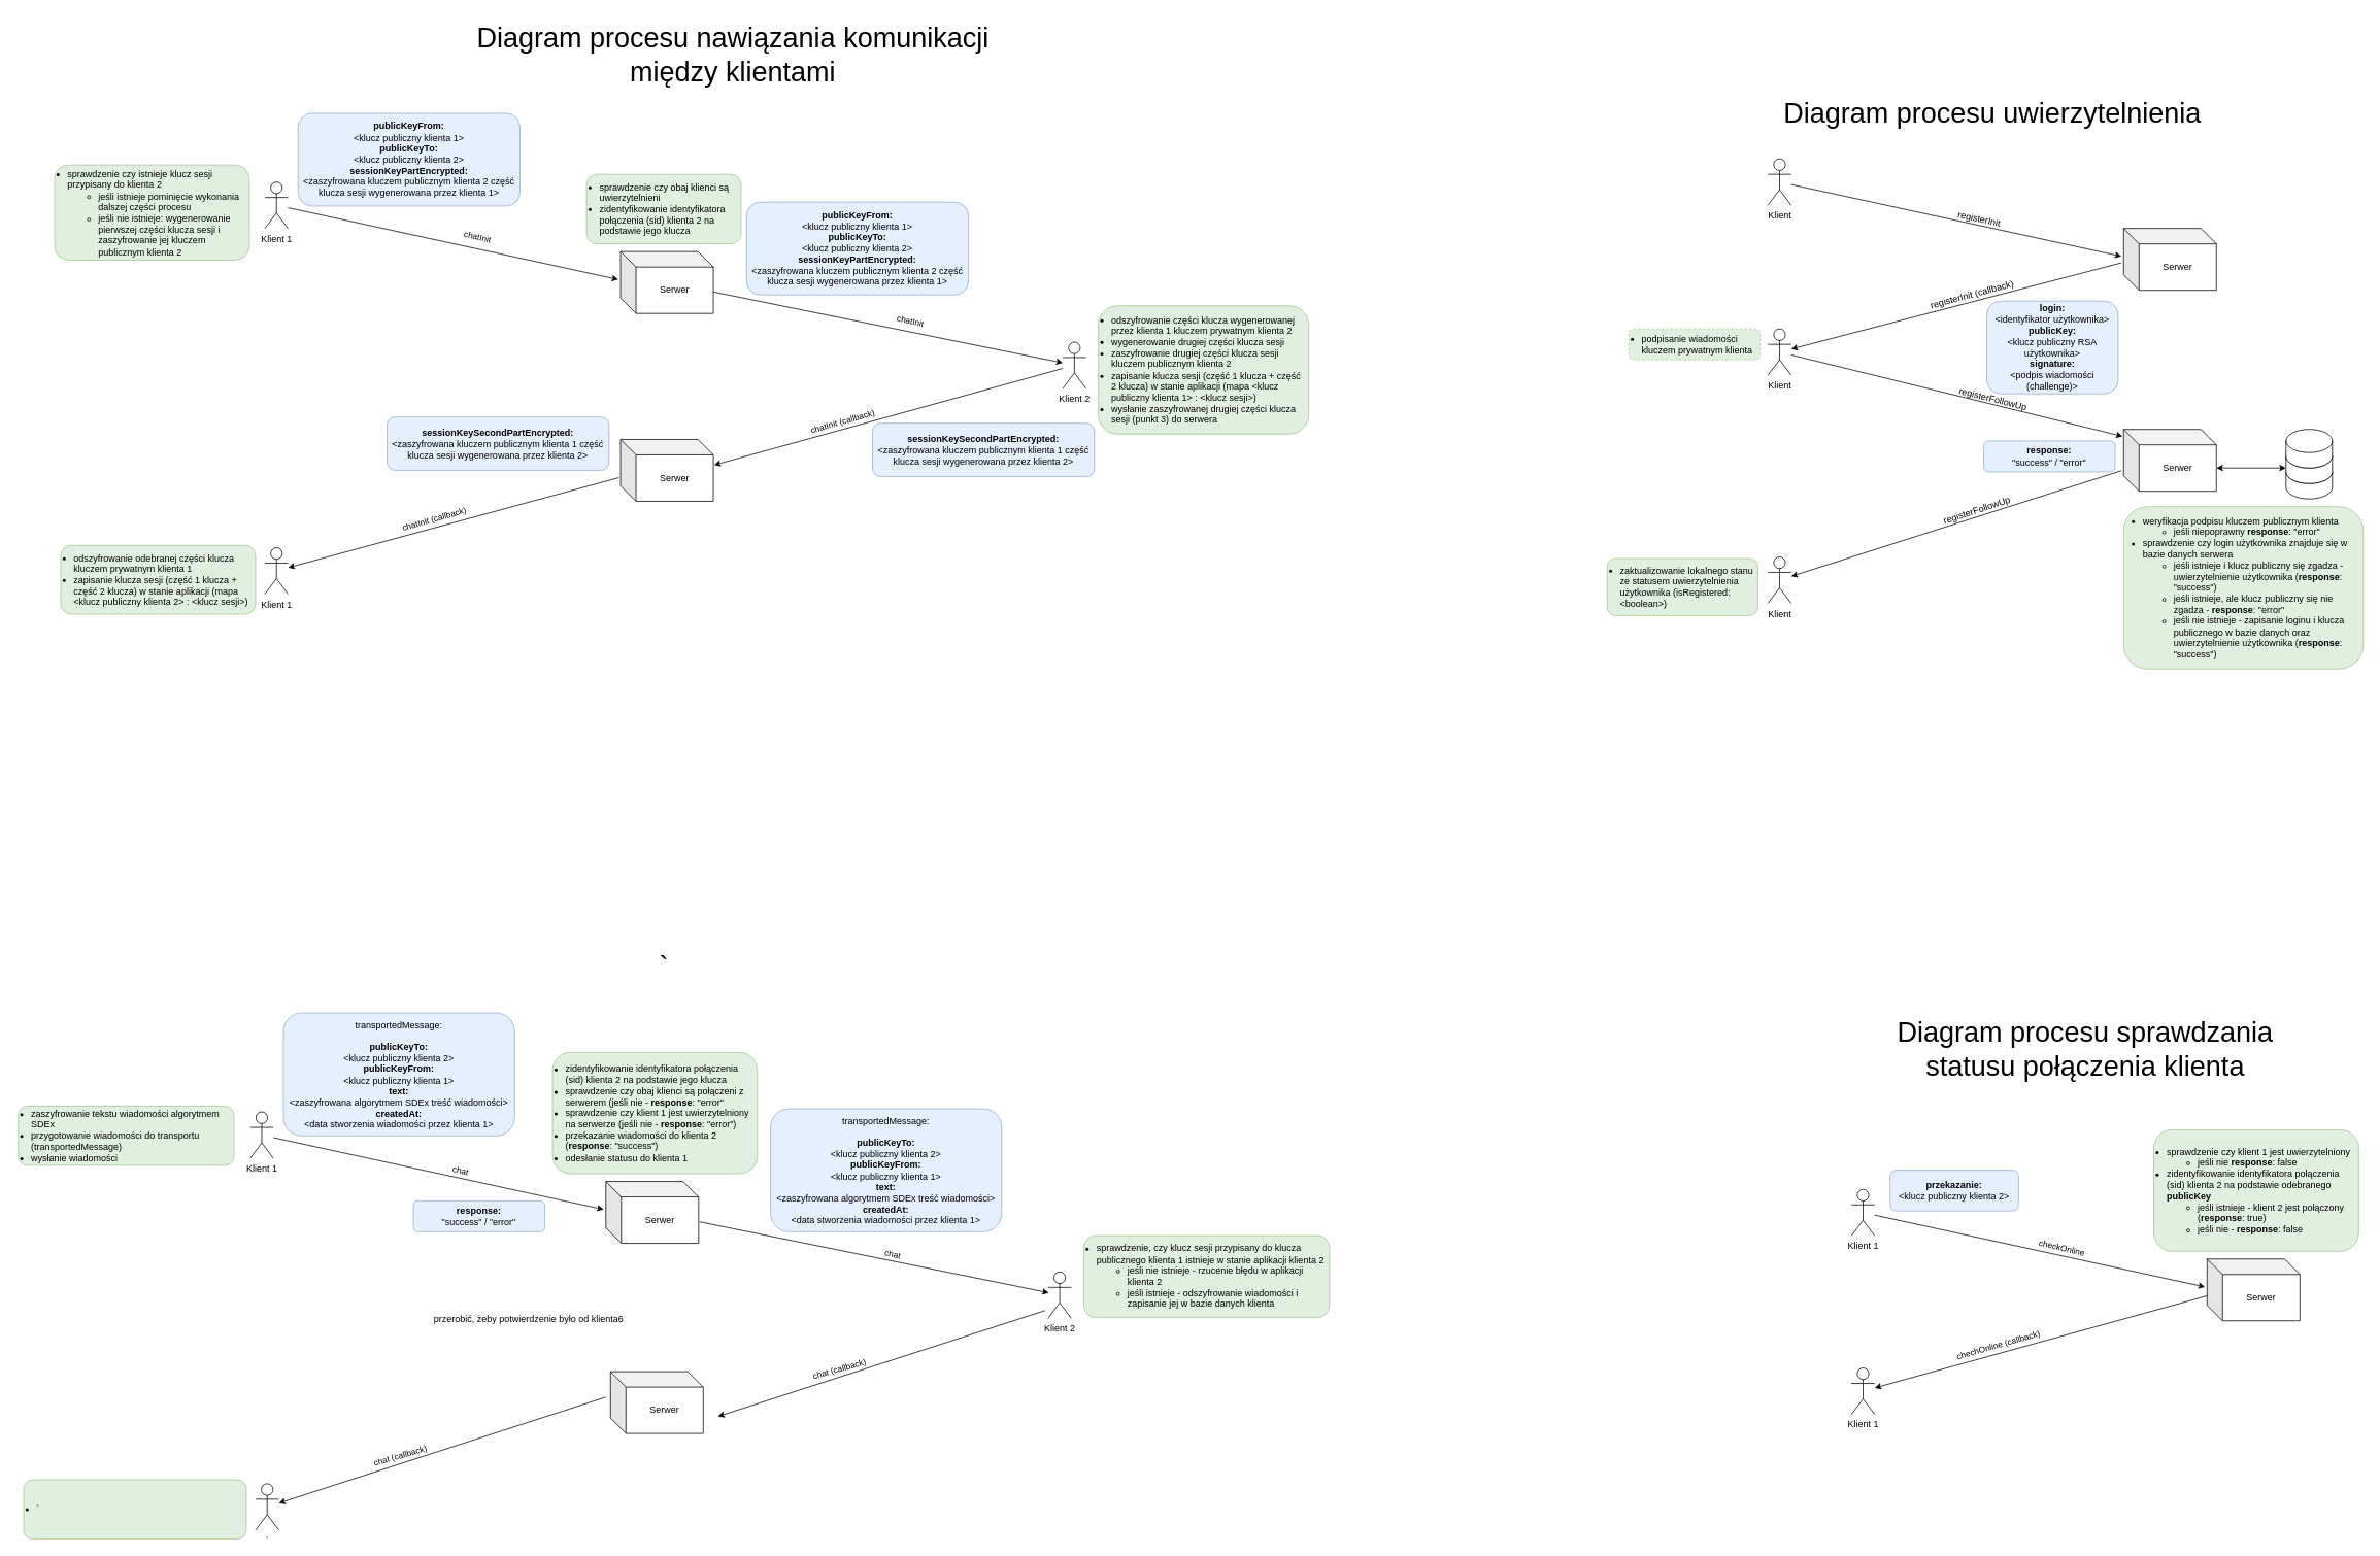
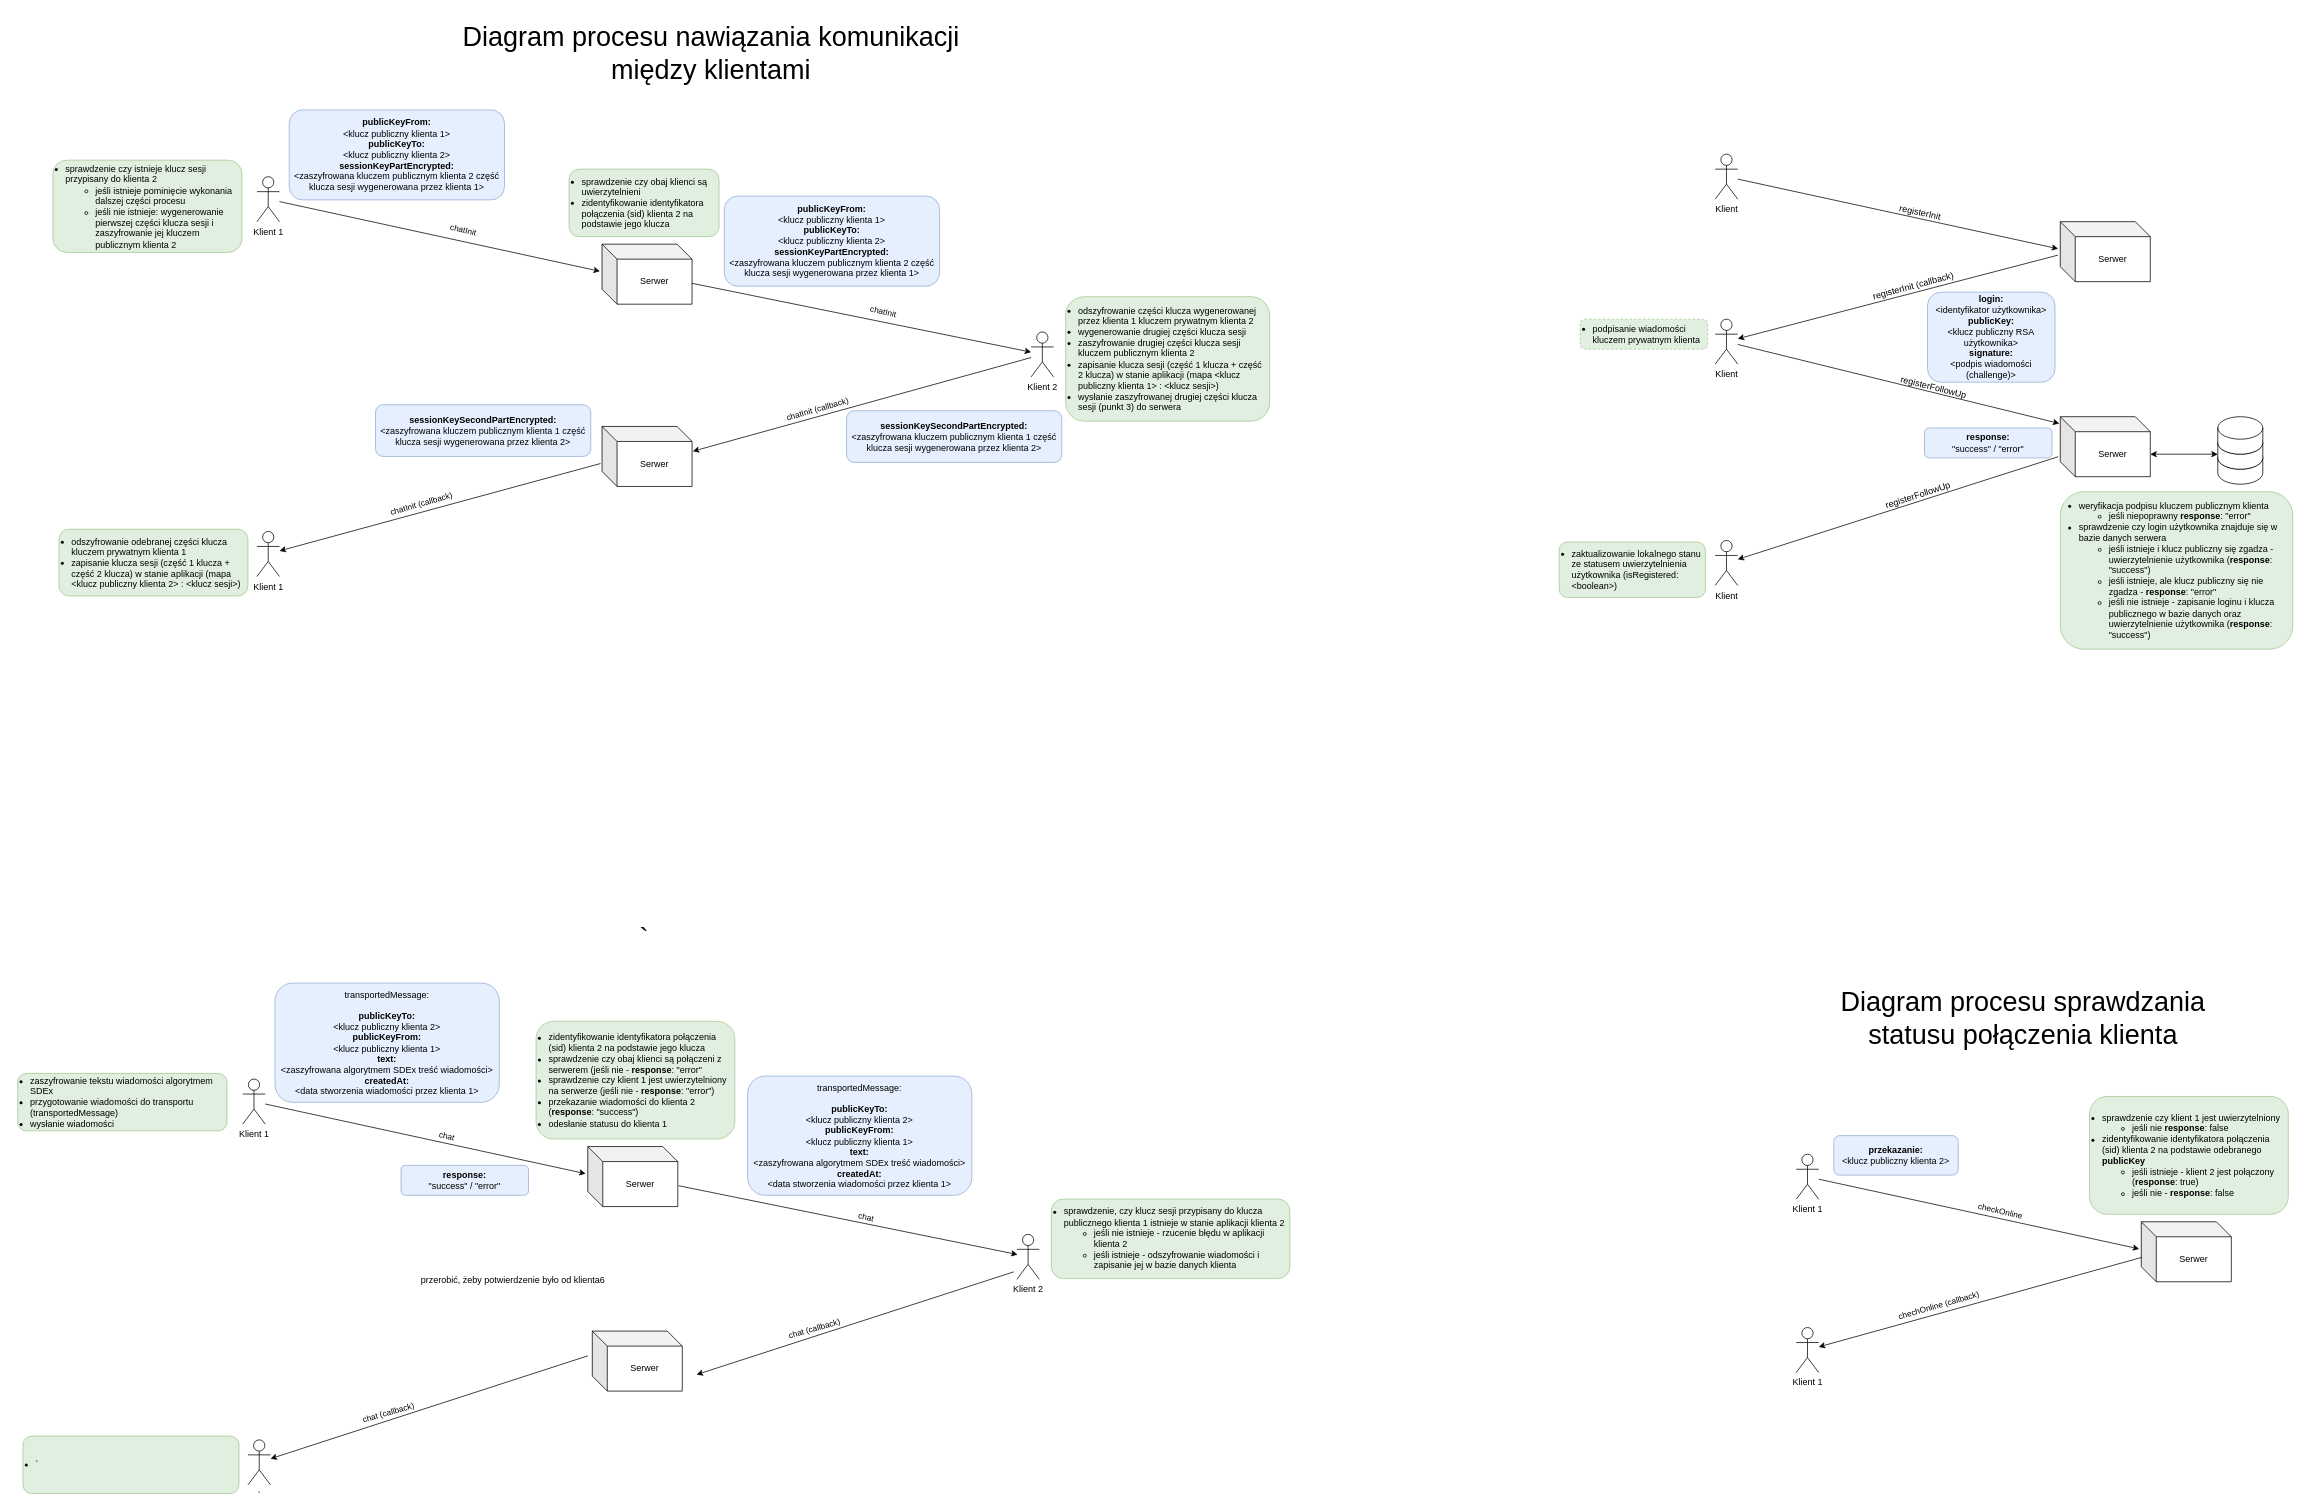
- <mxCell id="19" value="Diagram procesu uwierzytelnienia" style="text;html=1;align=center;verticalAlign=middle;resizable=0;points=[];autosize=1;strokeColor=none;fillColor=none;fontSize=36;" parent="1" vertex="1"><mxGeometry x="2293" y="115" width="560" height="60" as="geometry" /></mxCell>
